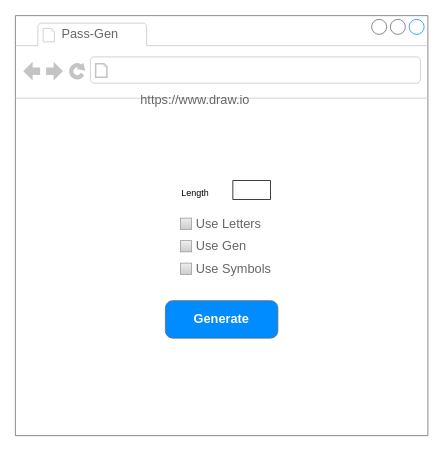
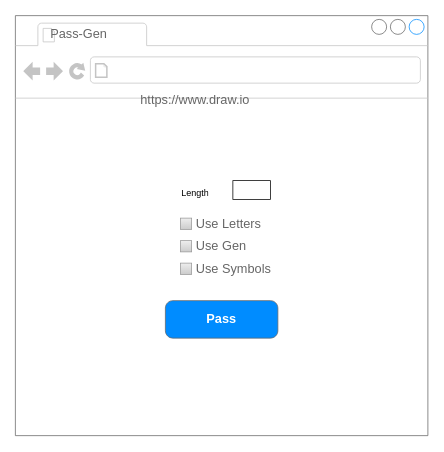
- <mxCell id="3" value="&lt;div&gt;Pass-Gen&lt;/div&gt;" style="strokeWidth=1;shadow=0;dashed=0;align=center;html=1;shape=mxgraph.mockup.containers.anchor;fontSize=17;fontColor=#666666;align=left;whiteSpace=wrap;" vertex="1" parent="2"><mxGeometry x="60" y="12" width="110" height="26" as="geometry" /></mxCell>
+ <mxCell id="3" value="&lt;div&gt;Pass-Gen&lt;/div&gt;" style="strokeWidth=1;shadow=0;dashed=0;align=center;html=1;shape=mxgraph.mockup.containers.anchor;fontSize=17;fontColor=#666666;align=left;whiteSpace=wrap;" vertex="1" parent="2"><mxGeometry x="45" y="12" width="110" height="26" as="geometry" /></mxCell>
- <mxCell id="5" value="Generate" style="strokeWidth=1;shadow=0;dashed=0;align=center;html=1;shape=mxgraph.mockup.buttons.button;strokeColor=#666666;fontColor=#ffffff;mainText=;buttonStyle=round;fontSize=17;fontStyle=1;fillColor=#008cff;whiteSpace=wrap;" vertex="1" parent="2"><mxGeometry x="200" y="380" width="150" height="50" as="geometry" /></mxCell>
+ <mxCell id="5" value="Pass" style="strokeWidth=1;shadow=0;dashed=0;align=center;html=1;shape=mxgraph.mockup.buttons.button;strokeColor=#666666;fontColor=#ffffff;mainText=;buttonStyle=round;fontSize=17;fontStyle=1;fillColor=#008cff;whiteSpace=wrap;" vertex="1" parent="2"><mxGeometry x="200" y="380" width="150" height="50" as="geometry" /></mxCell>
